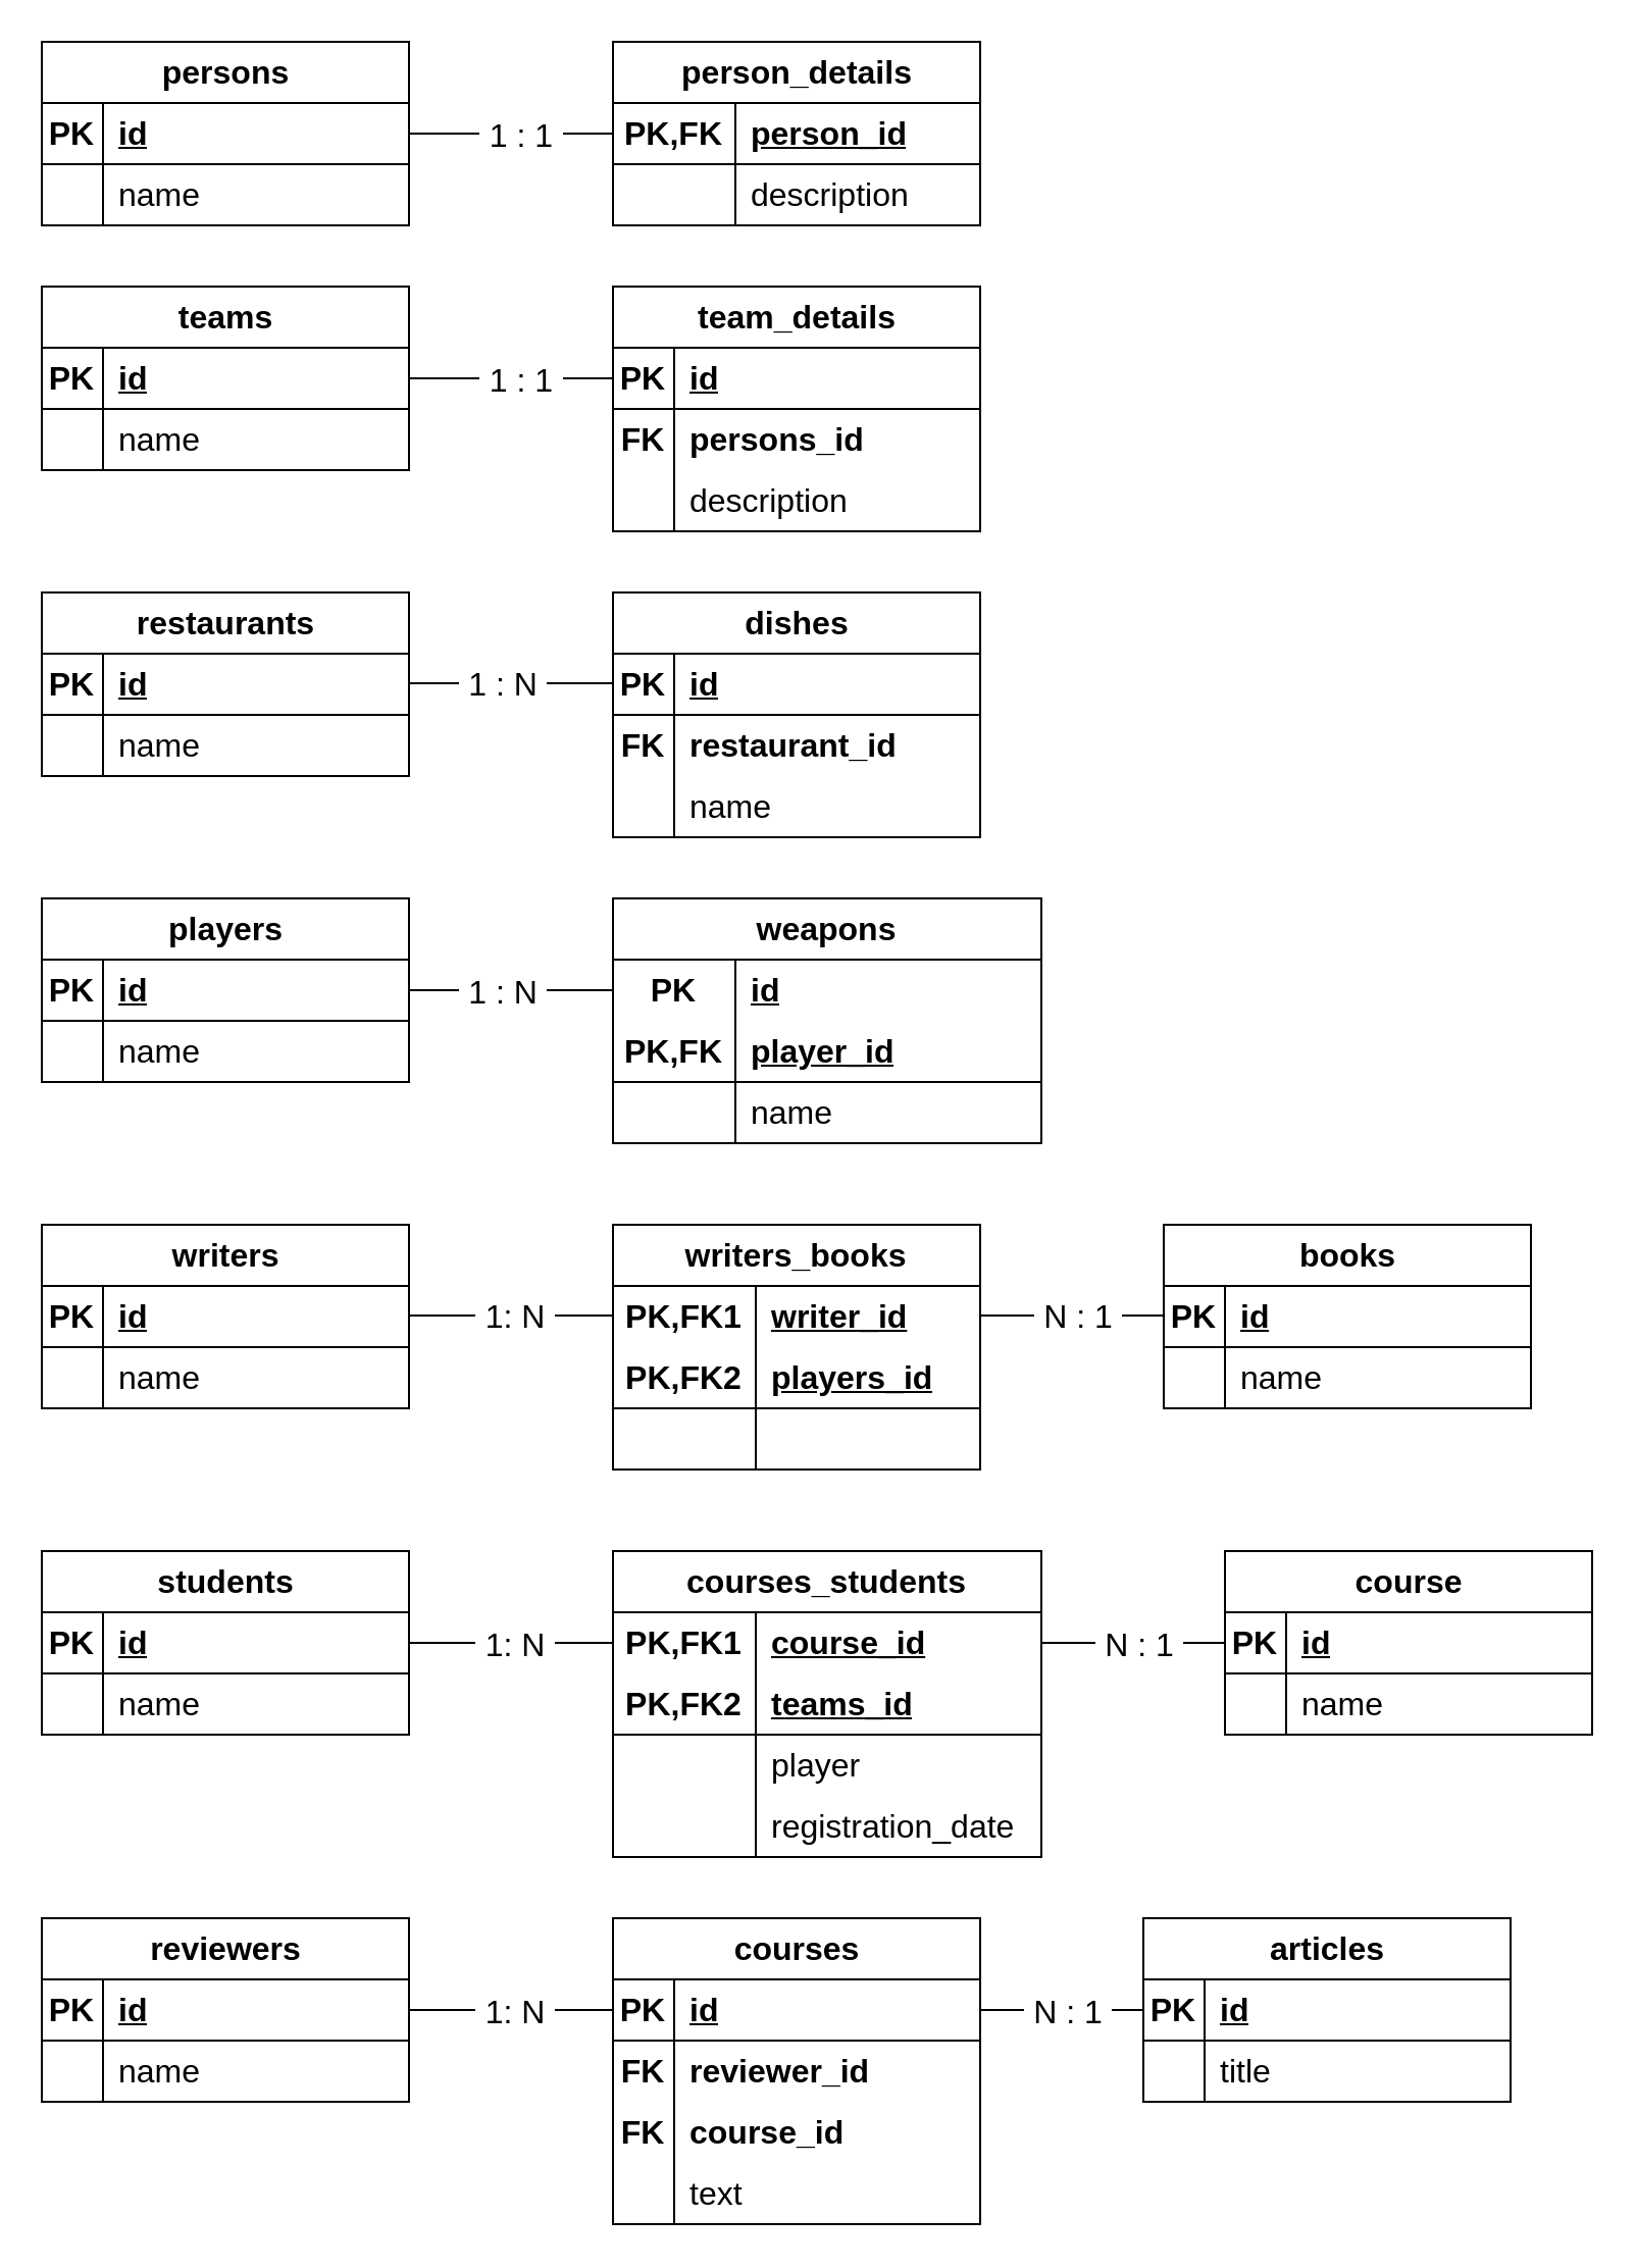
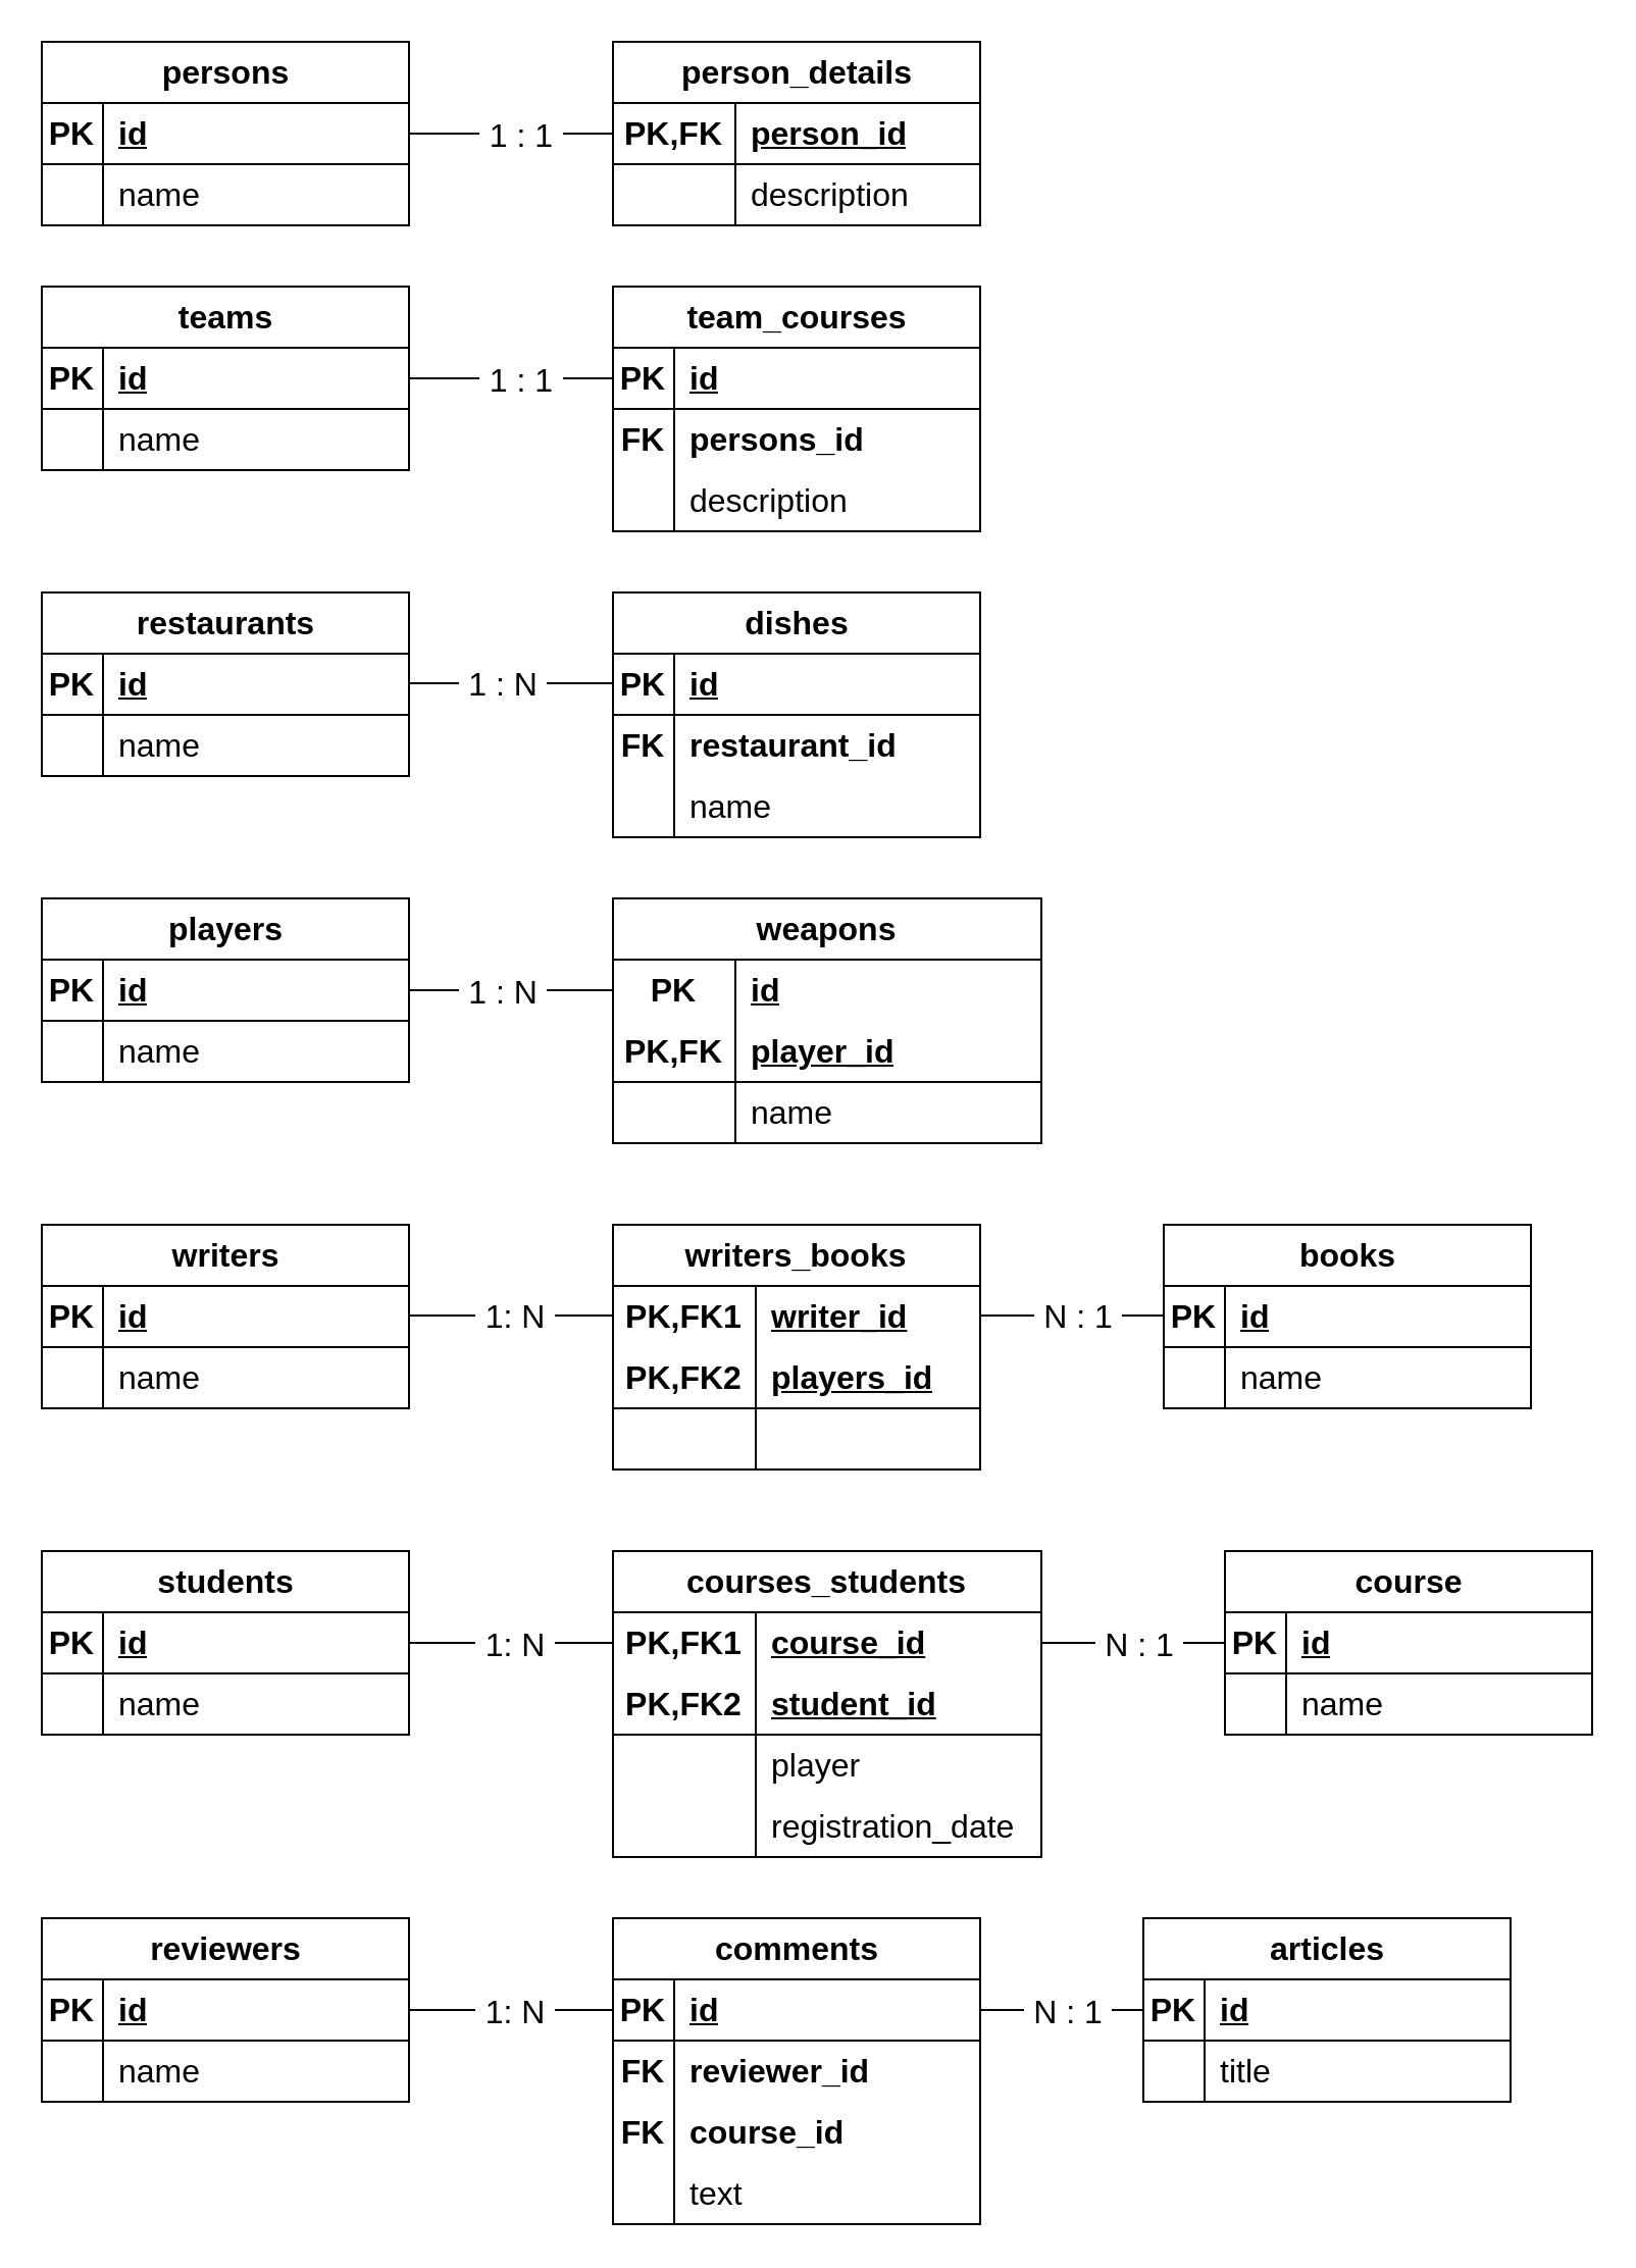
- <mxCell id="25" value="team_details" style="shape=table;startSize=30;container=1;collapsible=1;childLayout=tableLayout;fixedRows=1;rowLines=0;fontStyle=1;align=center;resizeLast=1;html=1;fontSize=16;labelBackgroundColor=default;" parent="1" vertex="1"><mxGeometry x="300" y="140" width="180" height="120" as="geometry" /></mxCell>
+ <mxCell id="25" value="team_courses" style="shape=table;startSize=30;container=1;collapsible=1;childLayout=tableLayout;fixedRows=1;rowLines=0;fontStyle=1;align=center;resizeLast=1;html=1;fontSize=16;labelBackgroundColor=default;" parent="1" vertex="1"><mxGeometry x="300" y="140" width="180" height="120" as="geometry" /></mxCell>
- <mxCell id="101" value="teams_id" style="shape=partialRectangle;connectable=0;fillColor=none;top=0;left=0;bottom=0;right=0;align=left;spacingLeft=6;fontStyle=5;overflow=hidden;html=1;whiteSpace=wrap;fontSize=16;labelBackgroundColor=default;" parent="99" vertex="1"><mxGeometry x="70" width="140" height="30" as="geometry"><mxRectangle width="140" height="30" as="alternateBounds" /></mxGeometry></mxCell>
+ <mxCell id="101" value="student_id" style="shape=partialRectangle;connectable=0;fillColor=none;top=0;left=0;bottom=0;right=0;align=left;spacingLeft=6;fontStyle=5;overflow=hidden;html=1;whiteSpace=wrap;fontSize=16;labelBackgroundColor=default;" parent="99" vertex="1"><mxGeometry x="70" width="140" height="30" as="geometry"><mxRectangle width="140" height="30" as="alternateBounds" /></mxGeometry></mxCell>
- <mxCell id="128" value="courses" style="shape=table;startSize=30;container=1;collapsible=1;childLayout=tableLayout;fixedRows=1;rowLines=0;fontStyle=1;align=center;resizeLast=1;html=1;fontSize=16;labelBackgroundColor=default;" parent="1" vertex="1"><mxGeometry x="300" y="940" width="180" height="150" as="geometry" /></mxCell>
+ <mxCell id="128" value="comments" style="shape=table;startSize=30;container=1;collapsible=1;childLayout=tableLayout;fixedRows=1;rowLines=0;fontStyle=1;align=center;resizeLast=1;html=1;fontSize=16;labelBackgroundColor=default;" parent="1" vertex="1"><mxGeometry x="300" y="940" width="180" height="150" as="geometry" /></mxCell>
